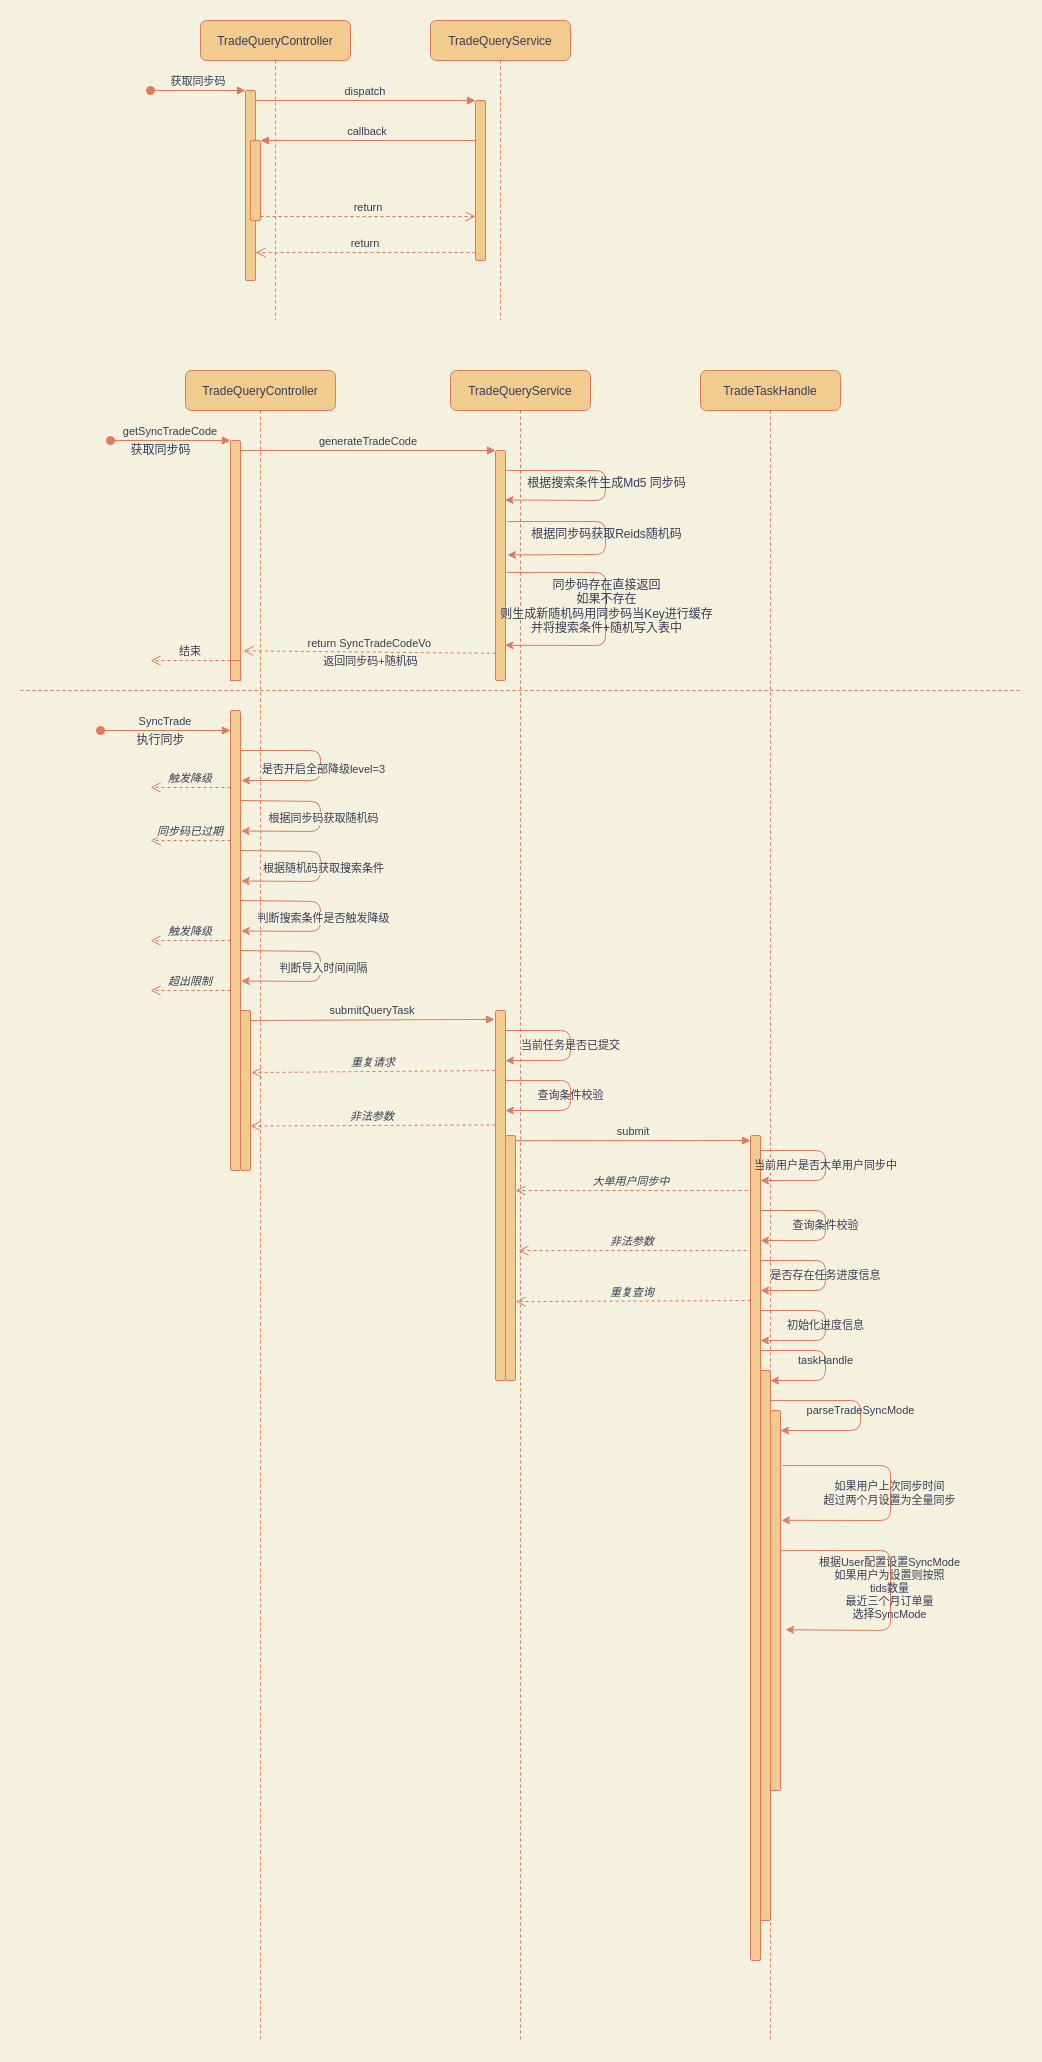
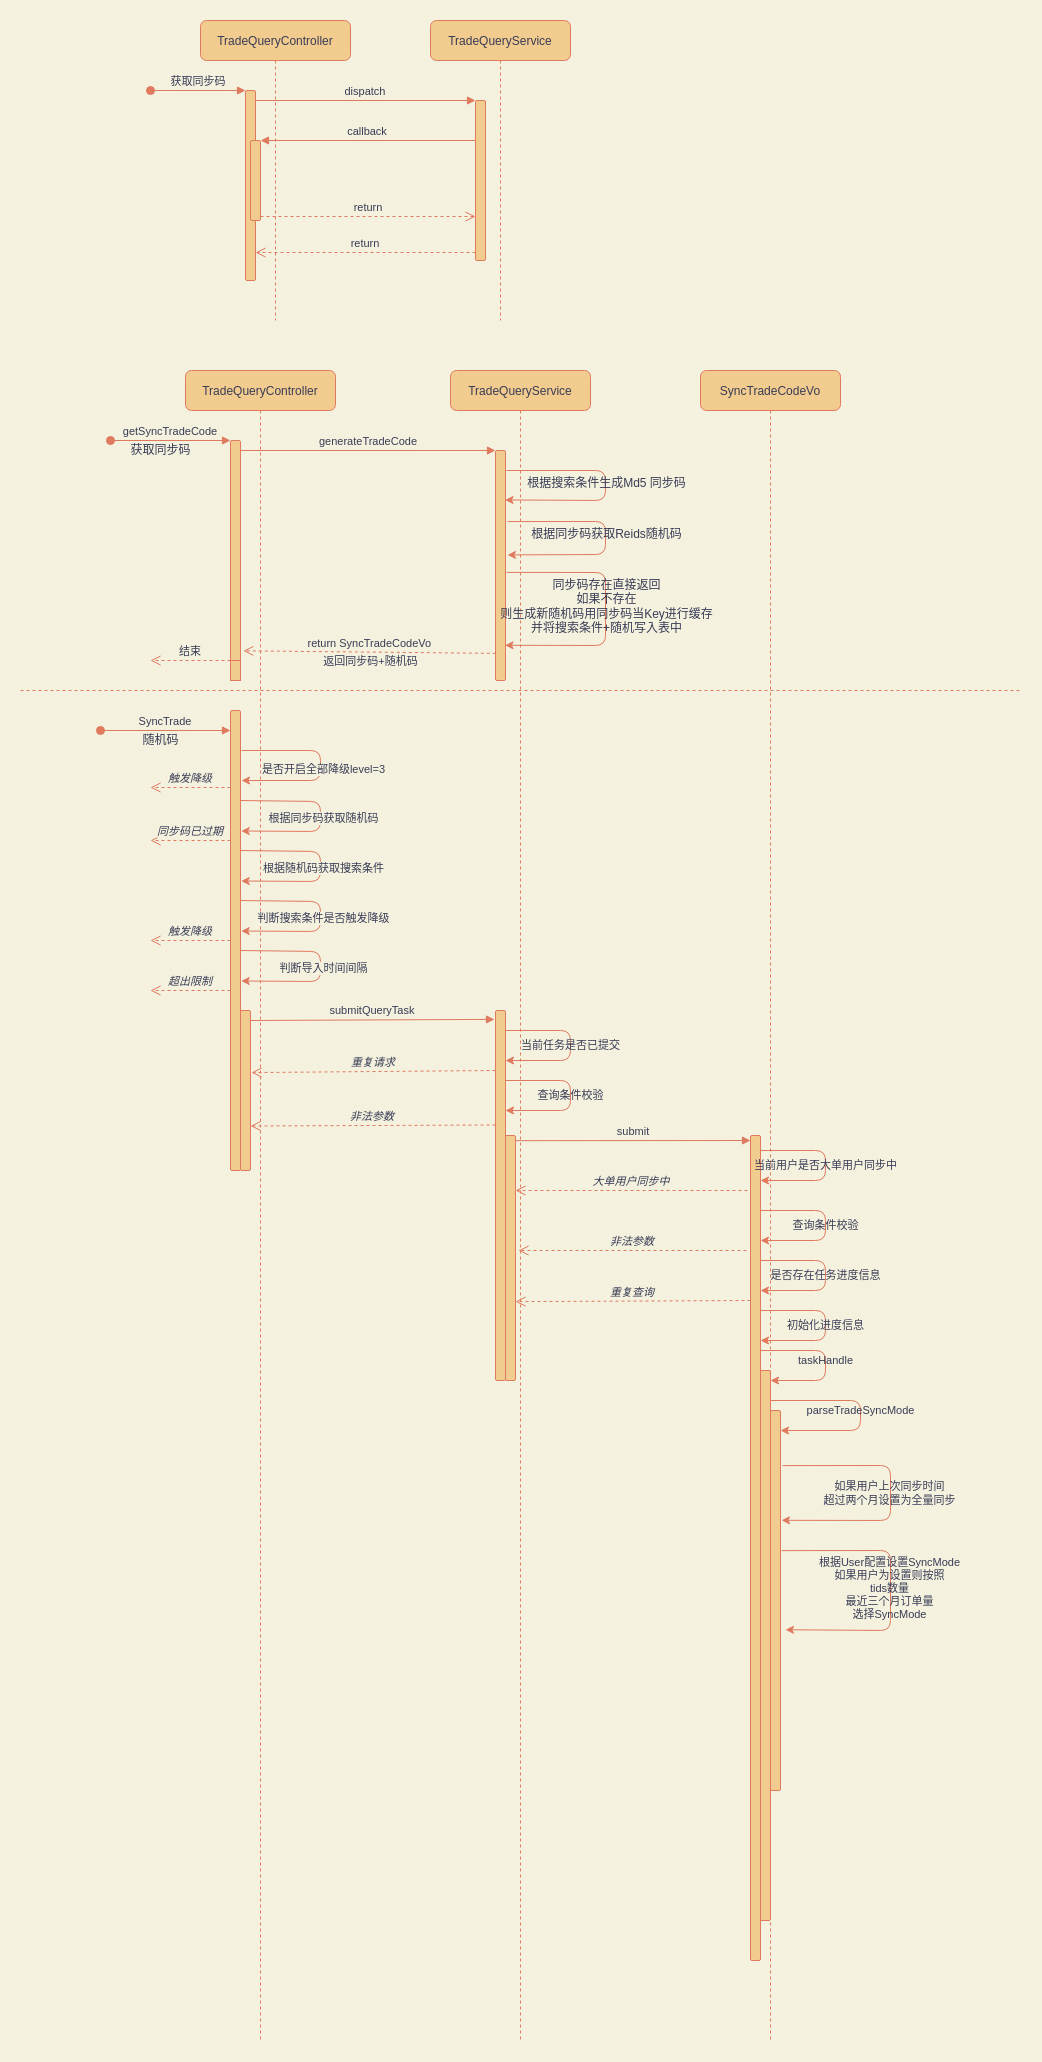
- <mxCell id="49" value="TradeTaskHandle" style="shape=umlLifeline;perimeter=lifelinePerimeter;container=1;collapsible=0;recursiveResize=0;shadow=0;strokeWidth=1;rounded=1;fillColor=#F2CC8F;strokeColor=#E07A5F;fontColor=#393C56;" vertex="1" parent="1"><mxGeometry x="700" y="370" width="140" height="1670" as="geometry" /></mxCell>
+ <mxCell id="49" value="SyncTradeCodeVo" style="shape=umlLifeline;perimeter=lifelinePerimeter;container=1;collapsible=0;recursiveResize=0;shadow=0;strokeWidth=1;rounded=1;fillColor=#F2CC8F;strokeColor=#E07A5F;fontColor=#393C56;" vertex="1" parent="1"><mxGeometry x="700" y="370" width="140" height="1670" as="geometry" /></mxCell>
- <mxCell id="30" value="执行同步" style="text;html=1;align=center;verticalAlign=middle;resizable=0;points=[];autosize=1;strokeColor=none;rounded=1;fontColor=#393C56;" vertex="1" parent="1"><mxGeometry y="730" width="60" height="20" as="geometry" x="130" /></mxCell>
+ <mxCell id="30" value="随机码" style="text;html=1;align=center;verticalAlign=middle;resizable=0;points=[];autosize=1;strokeColor=none;rounded=1;fontColor=#393C56;" vertex="1" parent="1"><mxGeometry y="730" width="60" height="20" as="geometry" x="130" /></mxCell>
